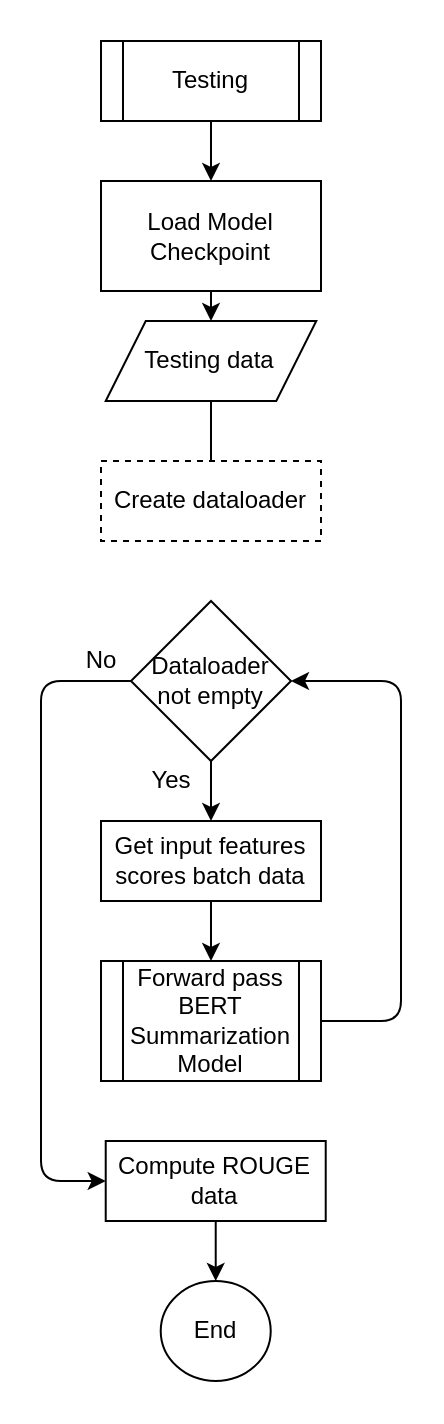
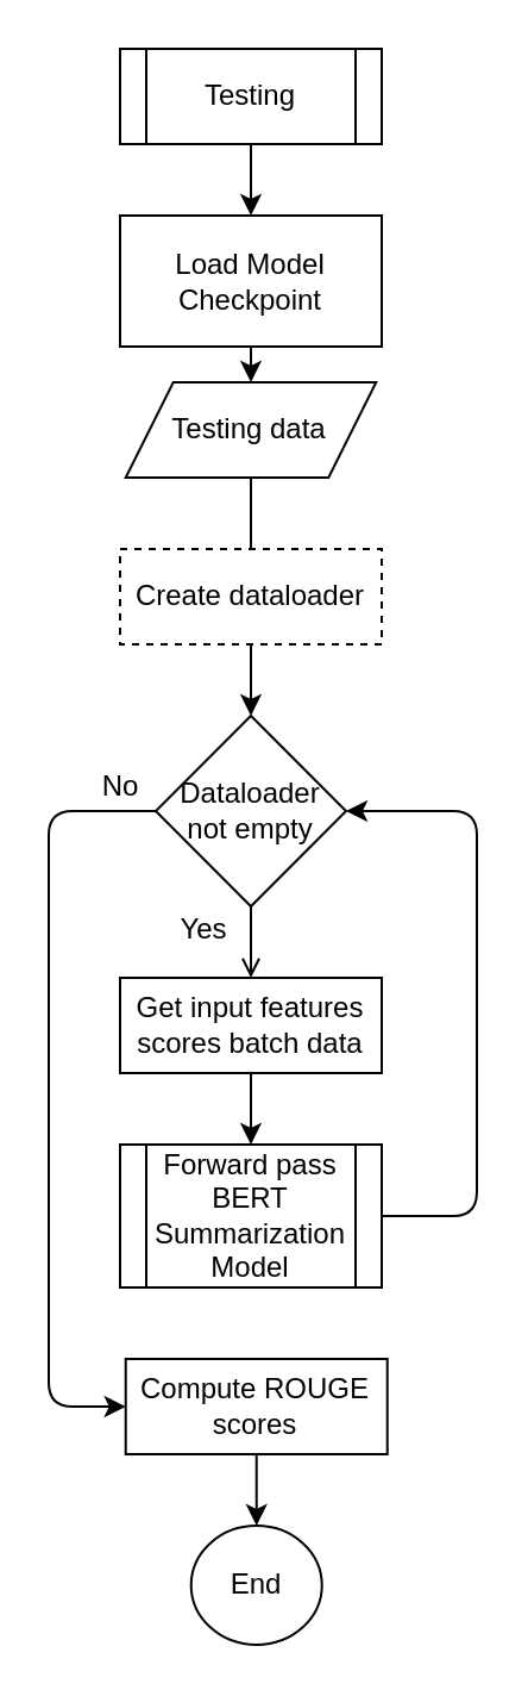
+ <mxCell id="12" value="" style="endArrow=classic;html=1;exitX=0.5;exitY=1;exitDx=0;exitDy=0;entryX=0.5;entryY=0;entryDx=0;entryDy=0;" parent="1" source="9" target="11" edge="1"><mxGeometry width="50" height="50" relative="1" as="geometry"><mxPoint x="190" y="550" as="sourcePoint" /><mxPoint x="230" y="580" as="targetPoint" /></mxGeometry></mxCell>
- <mxCell id="13" value="" style="endArrow=classic;html=1;exitX=0.5;exitY=1;exitDx=0;exitDy=0;entryX=0.5;entryY=0;entryDx=0;entryDy=0;" parent="1" source="11" target="14" edge="1"><mxGeometry width="50" height="50" relative="1" as="geometry"><mxPoint x="165" y="720" as="sourcePoint" /><mxPoint x="200" y="730" as="targetPoint" /></mxGeometry></mxCell>
+ <mxCell id="13" value="" style="endArrow=open;html=1;exitX=0.5;exitY=1;exitDx=0;exitDy=0;entryX=0.5;entryY=0;entryDx=0;entryDy=0;" parent="1" source="11" target="14" edge="1"><mxGeometry width="50" height="50" relative="1" as="geometry"><mxPoint x="165" y="720" as="sourcePoint" /><mxPoint x="200" y="730" as="targetPoint" /></mxGeometry></mxCell>
- <mxCell id="17" value="Compute ROUGE data" style="rounded=0;whiteSpace=wrap;html=1;" parent="1" vertex="1"><mxGeometry x="52.36" y="570" width="110" height="40" as="geometry" /></mxCell>
+ <mxCell id="17" value="Compute ROUGE scores" style="rounded=0;whiteSpace=wrap;html=1;" parent="1" vertex="1"><mxGeometry x="52.36" y="570" width="110" height="40" as="geometry" /></mxCell>
